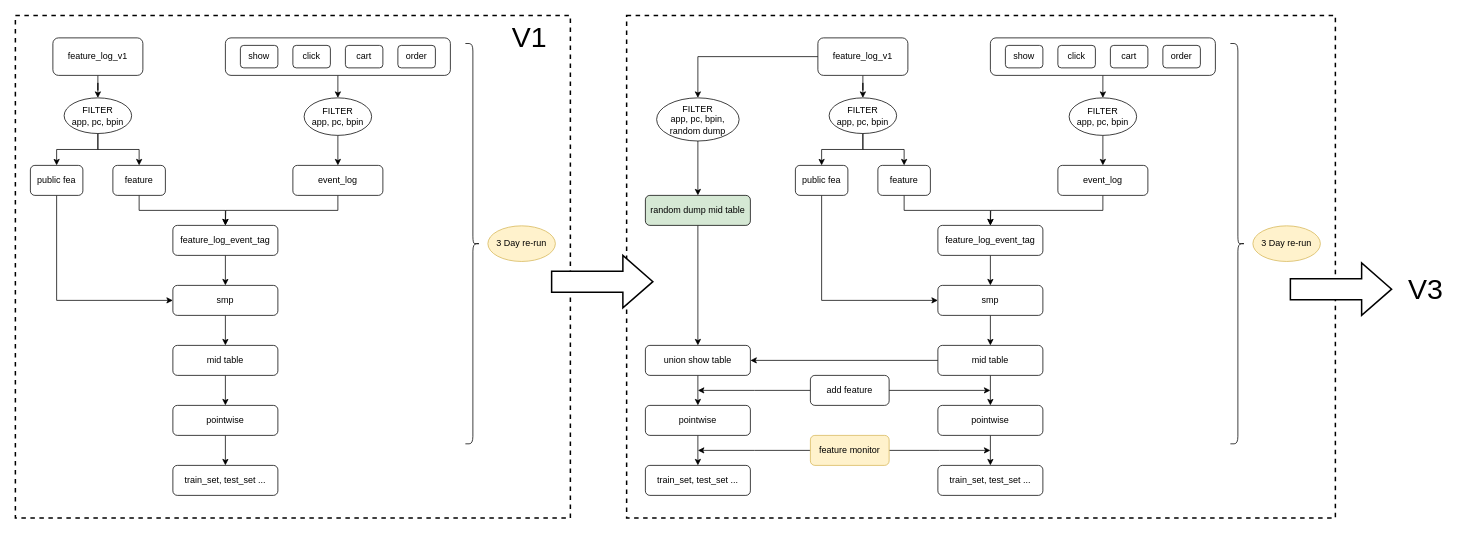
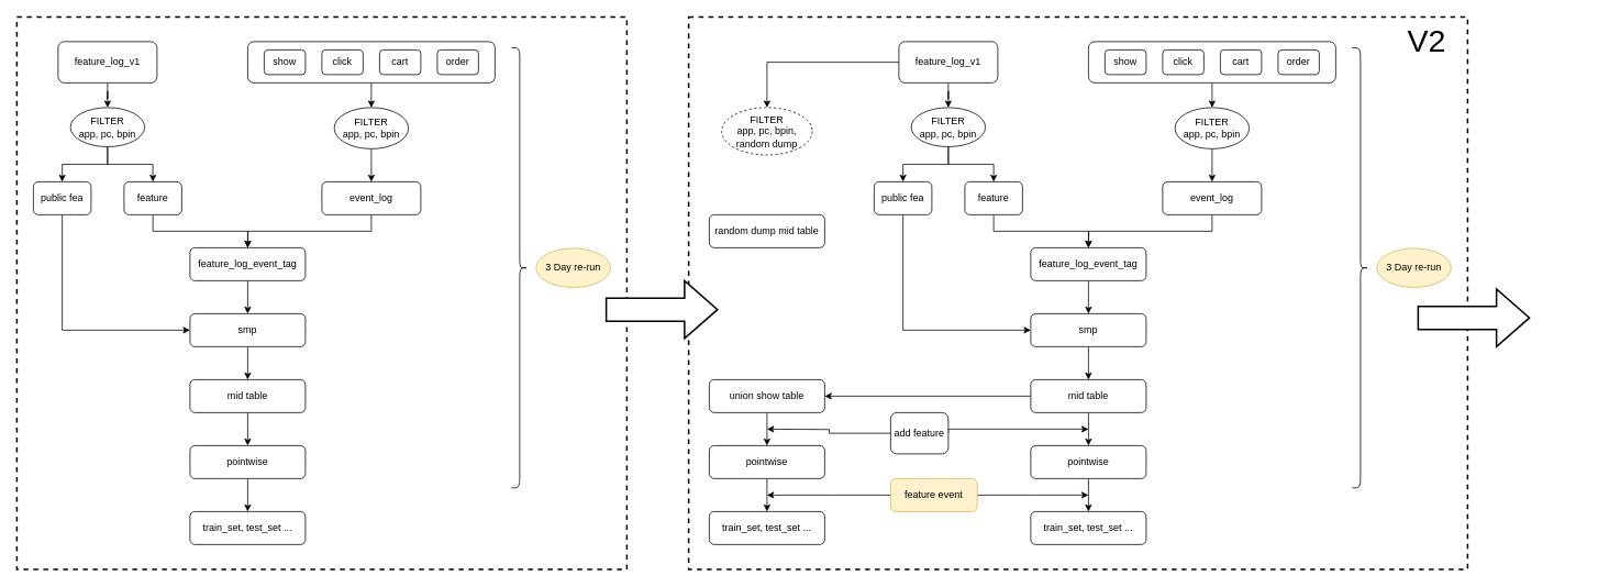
- <mxCell id="82" value="V1" style="text;html=1;align=center;verticalAlign=middle;resizable=0;points=[];autosize=1;strokeColor=none;fillColor=none;fontSize=38;" vertex="1" parent="1"><mxGeometry x="675" y="25" width="60" height="50" as="geometry" /></mxCell>
+ <mxCell id="83" value="V2" style="text;html=1;align=center;verticalAlign=middle;resizable=0;points=[];autosize=1;strokeColor=none;fillColor=none;fontSize=38;" vertex="1" parent="1"><mxGeometry x="1700" y="25" width="60" height="50" as="geometry" /></mxCell>
- <mxCell id="37" value="FILTER&lt;br&gt;app, pc, bpin, &lt;br&gt;random dump" style="ellipse;whiteSpace=wrap;html=1;" parent="1" vertex="1"><mxGeometry x="875" y="130" width="110" height="57.5" as="geometry" /></mxCell>
+ <mxCell id="37" value="FILTER&lt;br&gt;app, pc, bpin, &lt;br&gt;random dump" style="ellipse;whiteSpace=wrap;html=1;dashed=1;" parent="1" vertex="1"><mxGeometry x="875" y="130" width="110" height="57.5" as="geometry" /></mxCell>
- <mxCell id="36" style="edgeStyle=orthogonalEdgeStyle;rounded=0;orthogonalLoop=1;jettySize=auto;html=1;exitX=0.5;exitY=1;exitDx=0;exitDy=0;entryX=0.5;entryY=0;entryDx=0;entryDy=0;" parent="1" source="37" target="39" edge="1"><mxGeometry relative="1" as="geometry" /></mxCell>
- <mxCell id="39" value="random dump mid table" style="rounded=1;whiteSpace=wrap;html=1;fontSize=12;glass=0;strokeWidth=1;shadow=0;fillColor=#d5e8d4;" parent="1" vertex="1"><mxGeometry x="860" y="260" width="140" height="40" as="geometry" /></mxCell>
+ <mxCell id="39" value="random dump mid table" style="rounded=1;whiteSpace=wrap;html=1;fontSize=12;glass=0;strokeWidth=1;shadow=0;" parent="1" vertex="1"><mxGeometry x="860" y="260" width="140" height="40" as="geometry" /></mxCell>
- <mxCell id="85" value="V3" style="text;html=1;align=center;verticalAlign=middle;resizable=0;points=[];autosize=1;strokeColor=none;fillColor=none;fontSize=38;" vertex="1" parent="1"><mxGeometry x="1870" y="360" width="60" height="50" as="geometry" /></mxCell>
- <mxCell id="38" style="edgeStyle=orthogonalEdgeStyle;rounded=0;orthogonalLoop=1;jettySize=auto;html=1;exitX=0.5;exitY=1;exitDx=0;exitDy=0;entryX=0.5;entryY=0;entryDx=0;entryDy=0;" parent="1" source="39" target="41" edge="1"><mxGeometry relative="1" as="geometry" /></mxCell>
- <mxCell id="44" value="add feature" style="rounded=1;whiteSpace=wrap;html=1;fontSize=12;glass=0;strokeWidth=1;shadow=0;" parent="1" vertex="1"><mxGeometry x="1080" y="500" width="105" height="40" as="geometry" /></mxCell>
+ <mxCell id="44" value="add feature" style="rounded=1;whiteSpace=wrap;html=1;fontSize=12;glass=0;strokeWidth=1;shadow=0;" parent="1" vertex="1"><mxGeometry x="1080" y="500" width="70" height="50" as="geometry" /></mxCell>
- <mxCell id="50" value="feature monitor" style="rounded=1;whiteSpace=wrap;html=1;fontSize=12;glass=0;strokeWidth=1;shadow=0;fillColor=#fff2cc;strokeColor=#d6b656;" parent="1" vertex="1"><mxGeometry x="1080" y="580" width="105" height="40" as="geometry" /></mxCell>
+ <mxCell id="50" value="feature event" style="rounded=1;whiteSpace=wrap;html=1;fontSize=12;glass=0;strokeWidth=1;shadow=0;fillColor=#fff2cc;strokeColor=#d6b656;" parent="1" vertex="1"><mxGeometry x="1080" y="580" width="105" height="40" as="geometry" /></mxCell>
